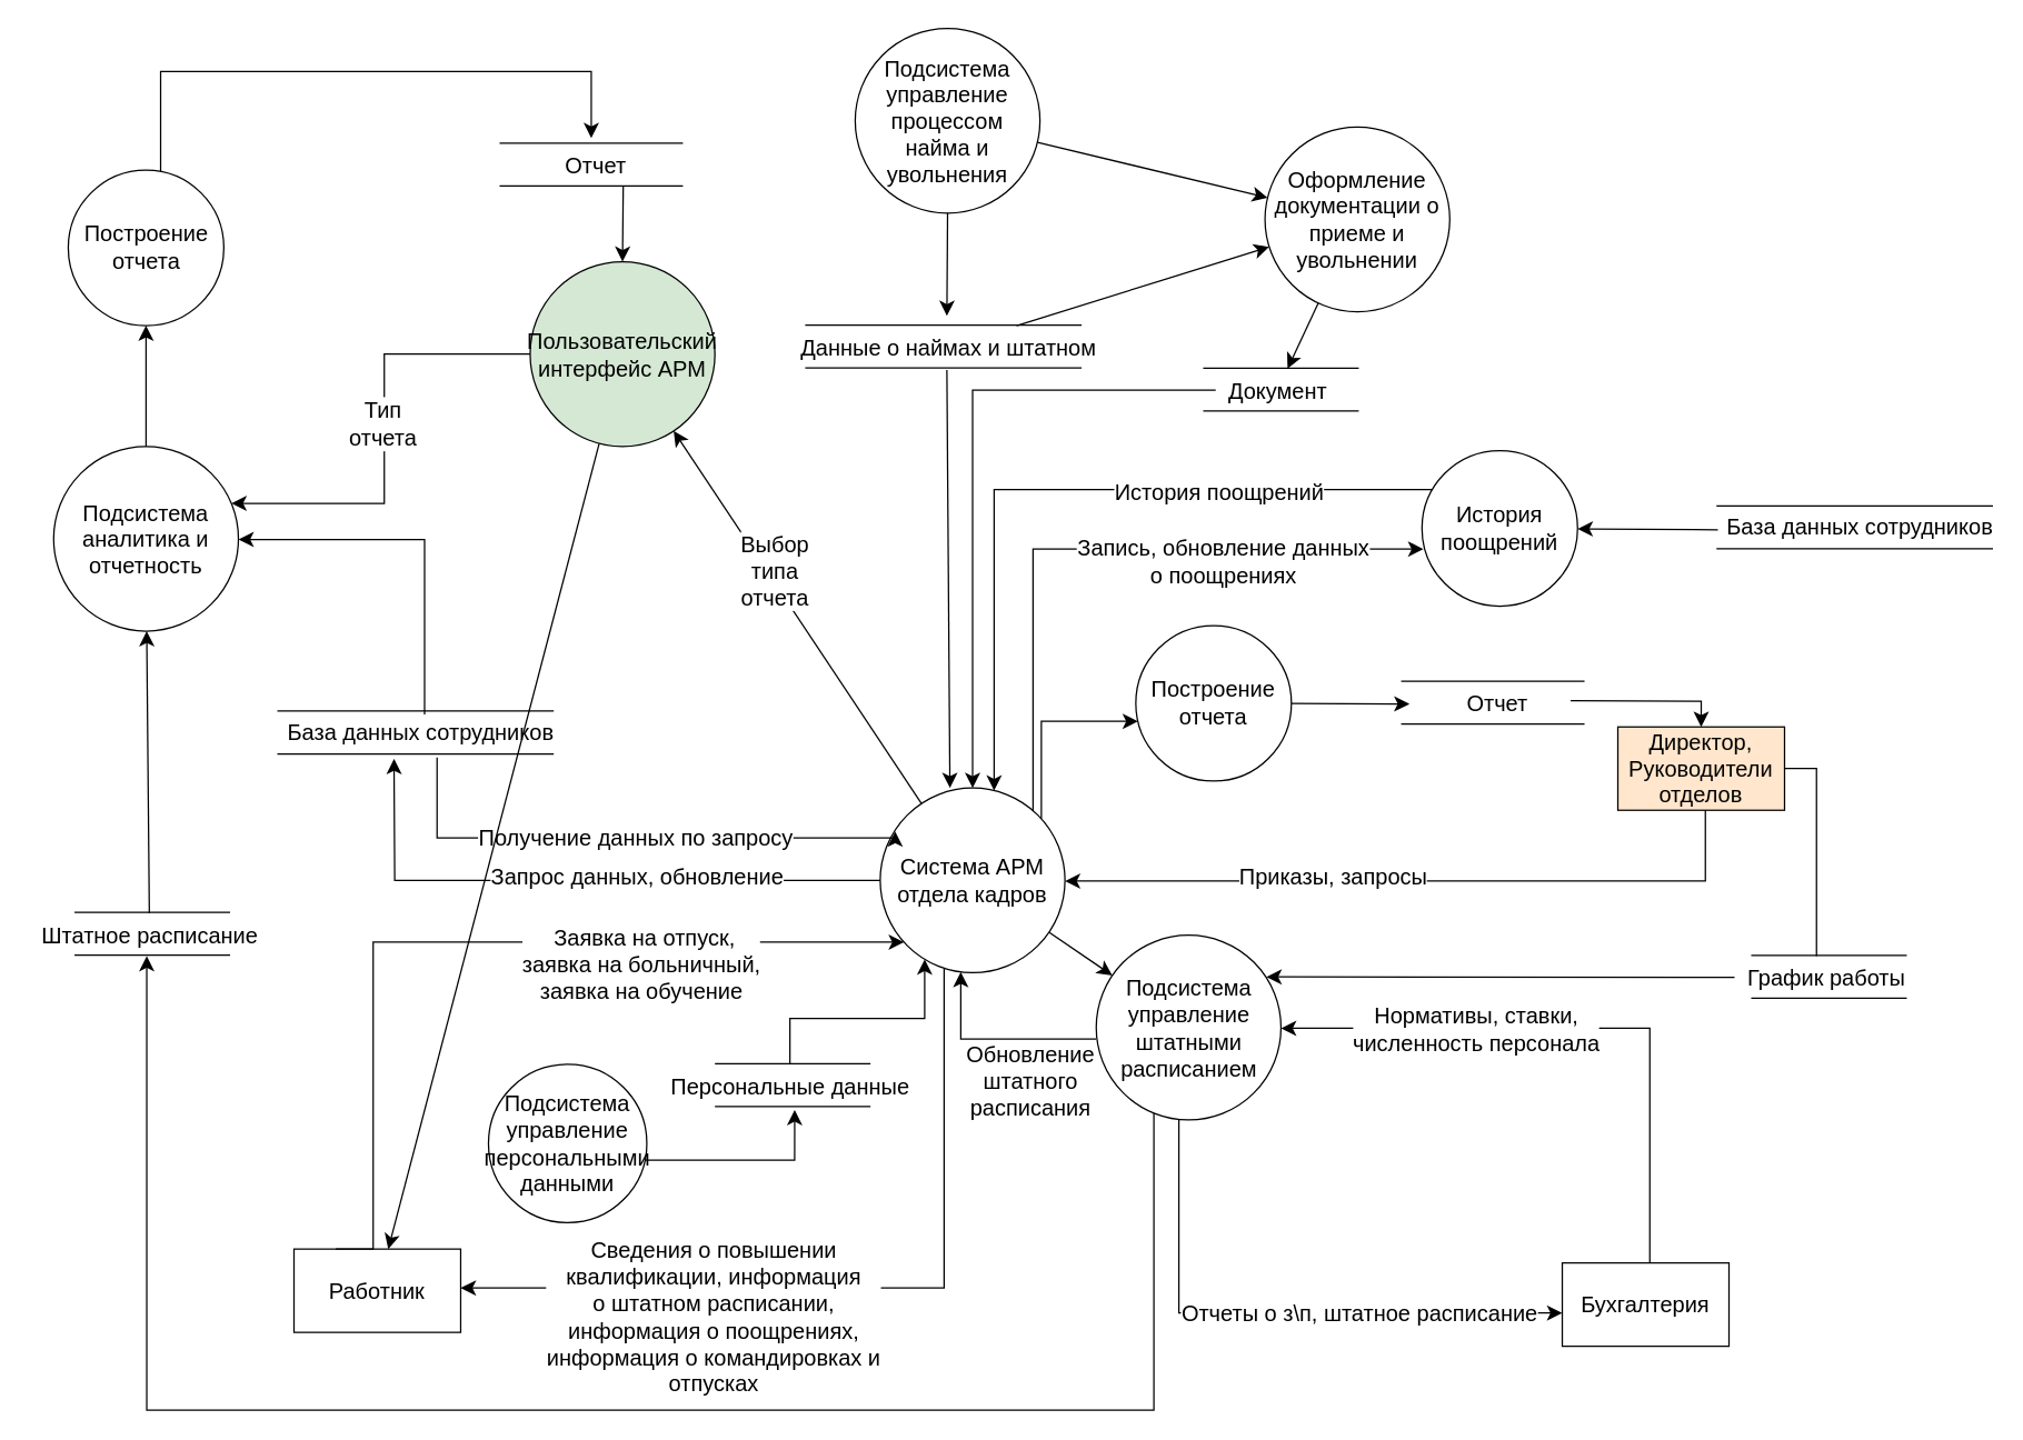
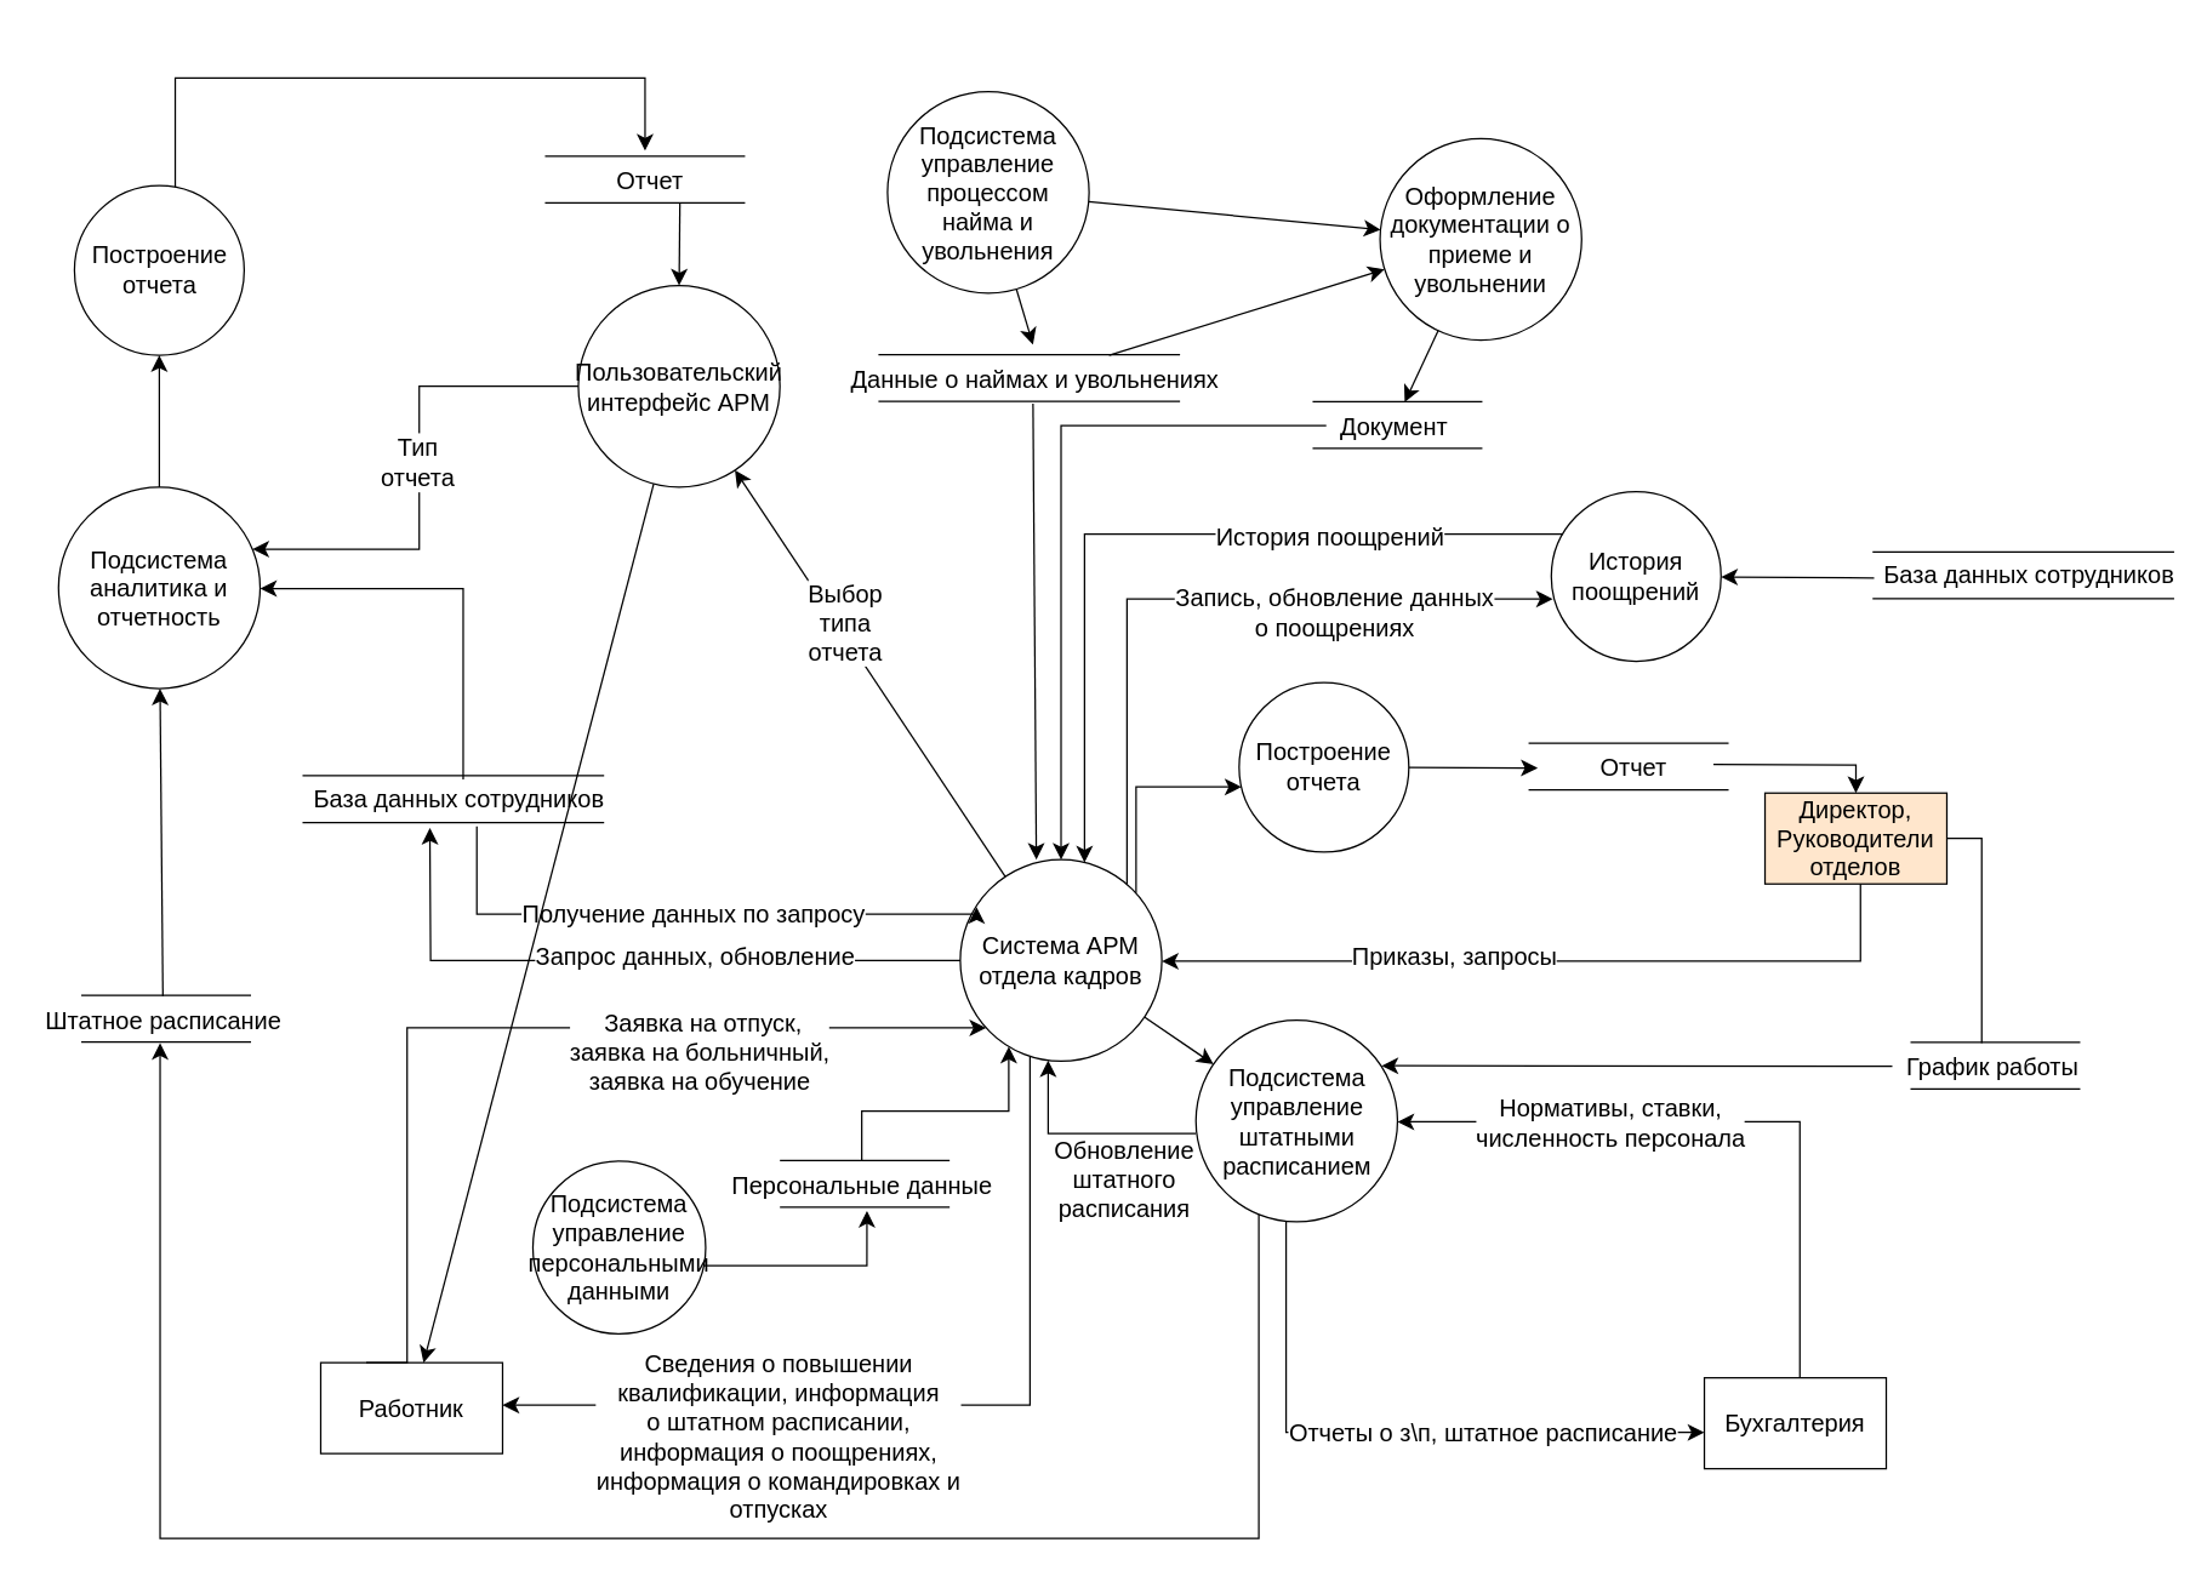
- <mxCell id="3" value="Подсистема управление процессом найма и увольнения" style="ellipse;whiteSpace=wrap;html=1;fontSize=16;" vertex="1" parent="1"><mxGeometry x="615" y="20" width="133" height="133" as="geometry" /></mxCell>
+ <mxCell id="3" value="Подсистема управление процессом найма и увольнения" style="ellipse;whiteSpace=wrap;html=1;fontSize=16;" vertex="1" parent="1"><mxGeometry x="585" y="60" width="133" height="133" as="geometry" /></mxCell>
- <mxCell id="28" value="Данные о наймах и штатном" style="text;html=1;align=center;verticalAlign=middle;resizable=0;points=[];autosize=1;strokeColor=none;fillColor=none;fontSize=16;" vertex="1" parent="1"><mxGeometry x="551" y="234" width="261" height="31" as="geometry" /></mxCell>
+ <mxCell id="28" value="Данные о наймах и увольнениях" style="text;html=1;align=center;verticalAlign=middle;resizable=0;points=[];autosize=1;strokeColor=none;fillColor=none;fontSize=16;" vertex="1" parent="1"><mxGeometry x="551" y="234" width="261" height="31" as="geometry" /></mxCell>
- <mxCell id="31" value="Пользовательский интерфейс АРМ" style="ellipse;whiteSpace=wrap;html=1;fontSize=16;fillColor=#d5e8d4;" vertex="1" parent="1"><mxGeometry x="381" y="188" width="133" height="133" as="geometry" /></mxCell>
+ <mxCell id="31" value="Пользовательский интерфейс АРМ" style="ellipse;whiteSpace=wrap;html=1;fontSize=16;" vertex="1" parent="1"><mxGeometry x="381" y="188" width="133" height="133" as="geometry" /></mxCell>
